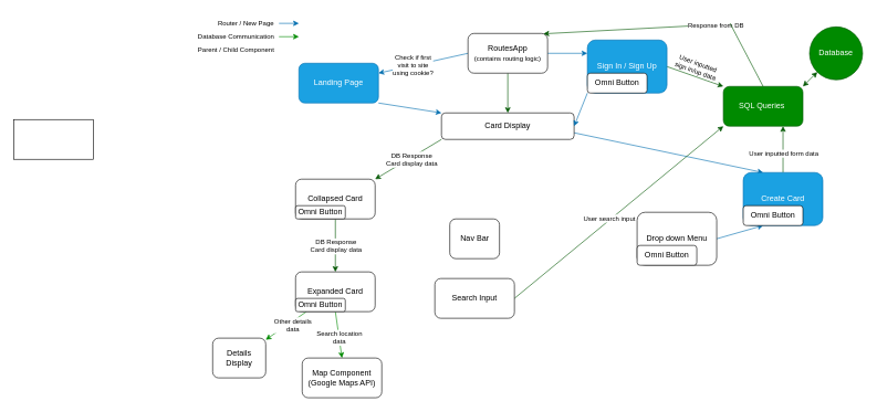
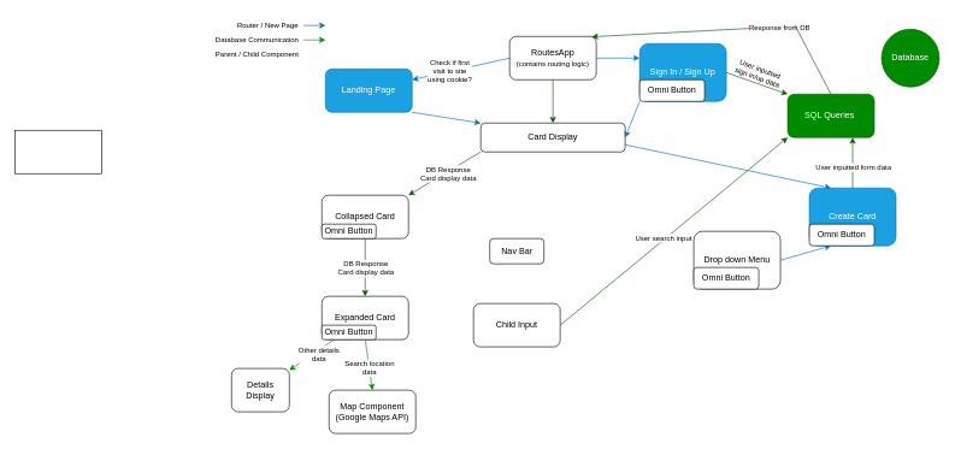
- <mxCell id="56" value="" style="endArrow=classic;startArrow=classic;html=1;strokeColor=#005700;fontSize=10;fillColor=#008A00;exitX=1;exitY=0;exitDx=0;exitDy=0;entryX=0;entryY=1;entryDx=0;entryDy=0;" parent="1" source="37" target="36" edge="1"><mxGeometry width="50" height="50" relative="1" as="geometry"><mxPoint x="1190" y="160" as="sourcePoint" /><mxPoint x="1240" y="110" as="targetPoint" /></mxGeometry></mxCell>
- <mxCell id="16" value="Nav Bar" style="rounded=1;whiteSpace=wrap;html=1;" parent="1" vertex="1"><mxGeometry x="677.5" y="330" width="75" height="60" as="geometry" /></mxCell>
+ <mxCell id="16" value="Nav Bar" style="rounded=1;whiteSpace=wrap;html=1;" parent="1" vertex="1"><mxGeometry x="677.5" y="330" width="75" height="35" as="geometry" /></mxCell>
- <mxCell id="33" value="Search Input" style="rounded=1;whiteSpace=wrap;html=1;" parent="1" vertex="1"><mxGeometry x="654.998" y="420" width="120" height="60" as="geometry" /></mxCell>
+ <mxCell id="33" value="Child Input" style="rounded=1;whiteSpace=wrap;html=1;" parent="1" vertex="1"><mxGeometry x="654.998" y="420" width="120" height="60" as="geometry" /></mxCell>
